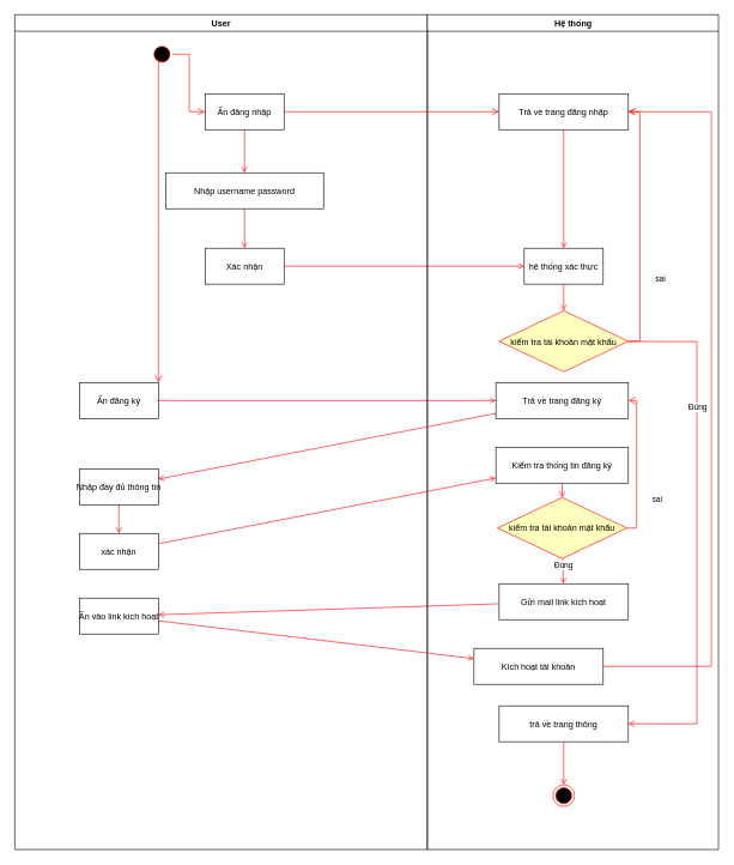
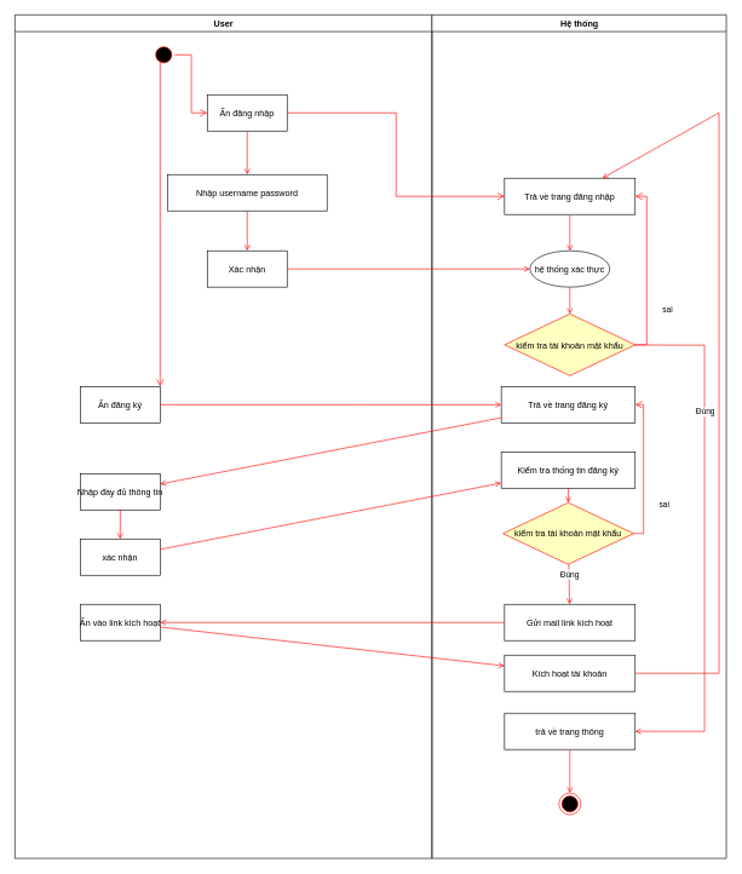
- <mxCell id="17" value="Trả về trang đăng nhập" style="" parent="16" vertex="1"><mxGeometry x="100" y="110" width="180" height="50" as="geometry" /></mxCell>
+ <mxCell id="17" value="Trả về trang đăng nhập" style="" parent="16" vertex="1"><mxGeometry x="100" y="225" width="180" height="50" as="geometry" /></mxCell>
- <mxCell id="18" value="hệ thống xác thực" style="" parent="16" vertex="1"><mxGeometry x="135" y="325" width="110" height="50" as="geometry" /></mxCell>
+ <mxCell id="18" value="hệ thống xác thực" style="ellipse;" parent="16" vertex="1"><mxGeometry x="135" y="325" width="110" height="50" as="geometry" /></mxCell>
- <mxCell id="31" value="Gửi mail link kích hoạt" style="" vertex="1" parent="16"><mxGeometry x="100" y="792" width="180" height="50" as="geometry" /></mxCell>
+ <mxCell id="31" value="Gửi mail link kích hoạt" style="" vertex="1" parent="16"><mxGeometry x="100" y="812" width="180" height="50" as="geometry" /></mxCell>
- <mxCell id="35" value="Kích hoạt tài khoản" style="" vertex="1" parent="16"><mxGeometry x="65" y="882" width="180" height="50" as="geometry" /></mxCell>
+ <mxCell id="35" value="Kích hoạt tài khoản" style="" vertex="1" parent="16"><mxGeometry x="100" y="882" width="180" height="50" as="geometry" /></mxCell>
